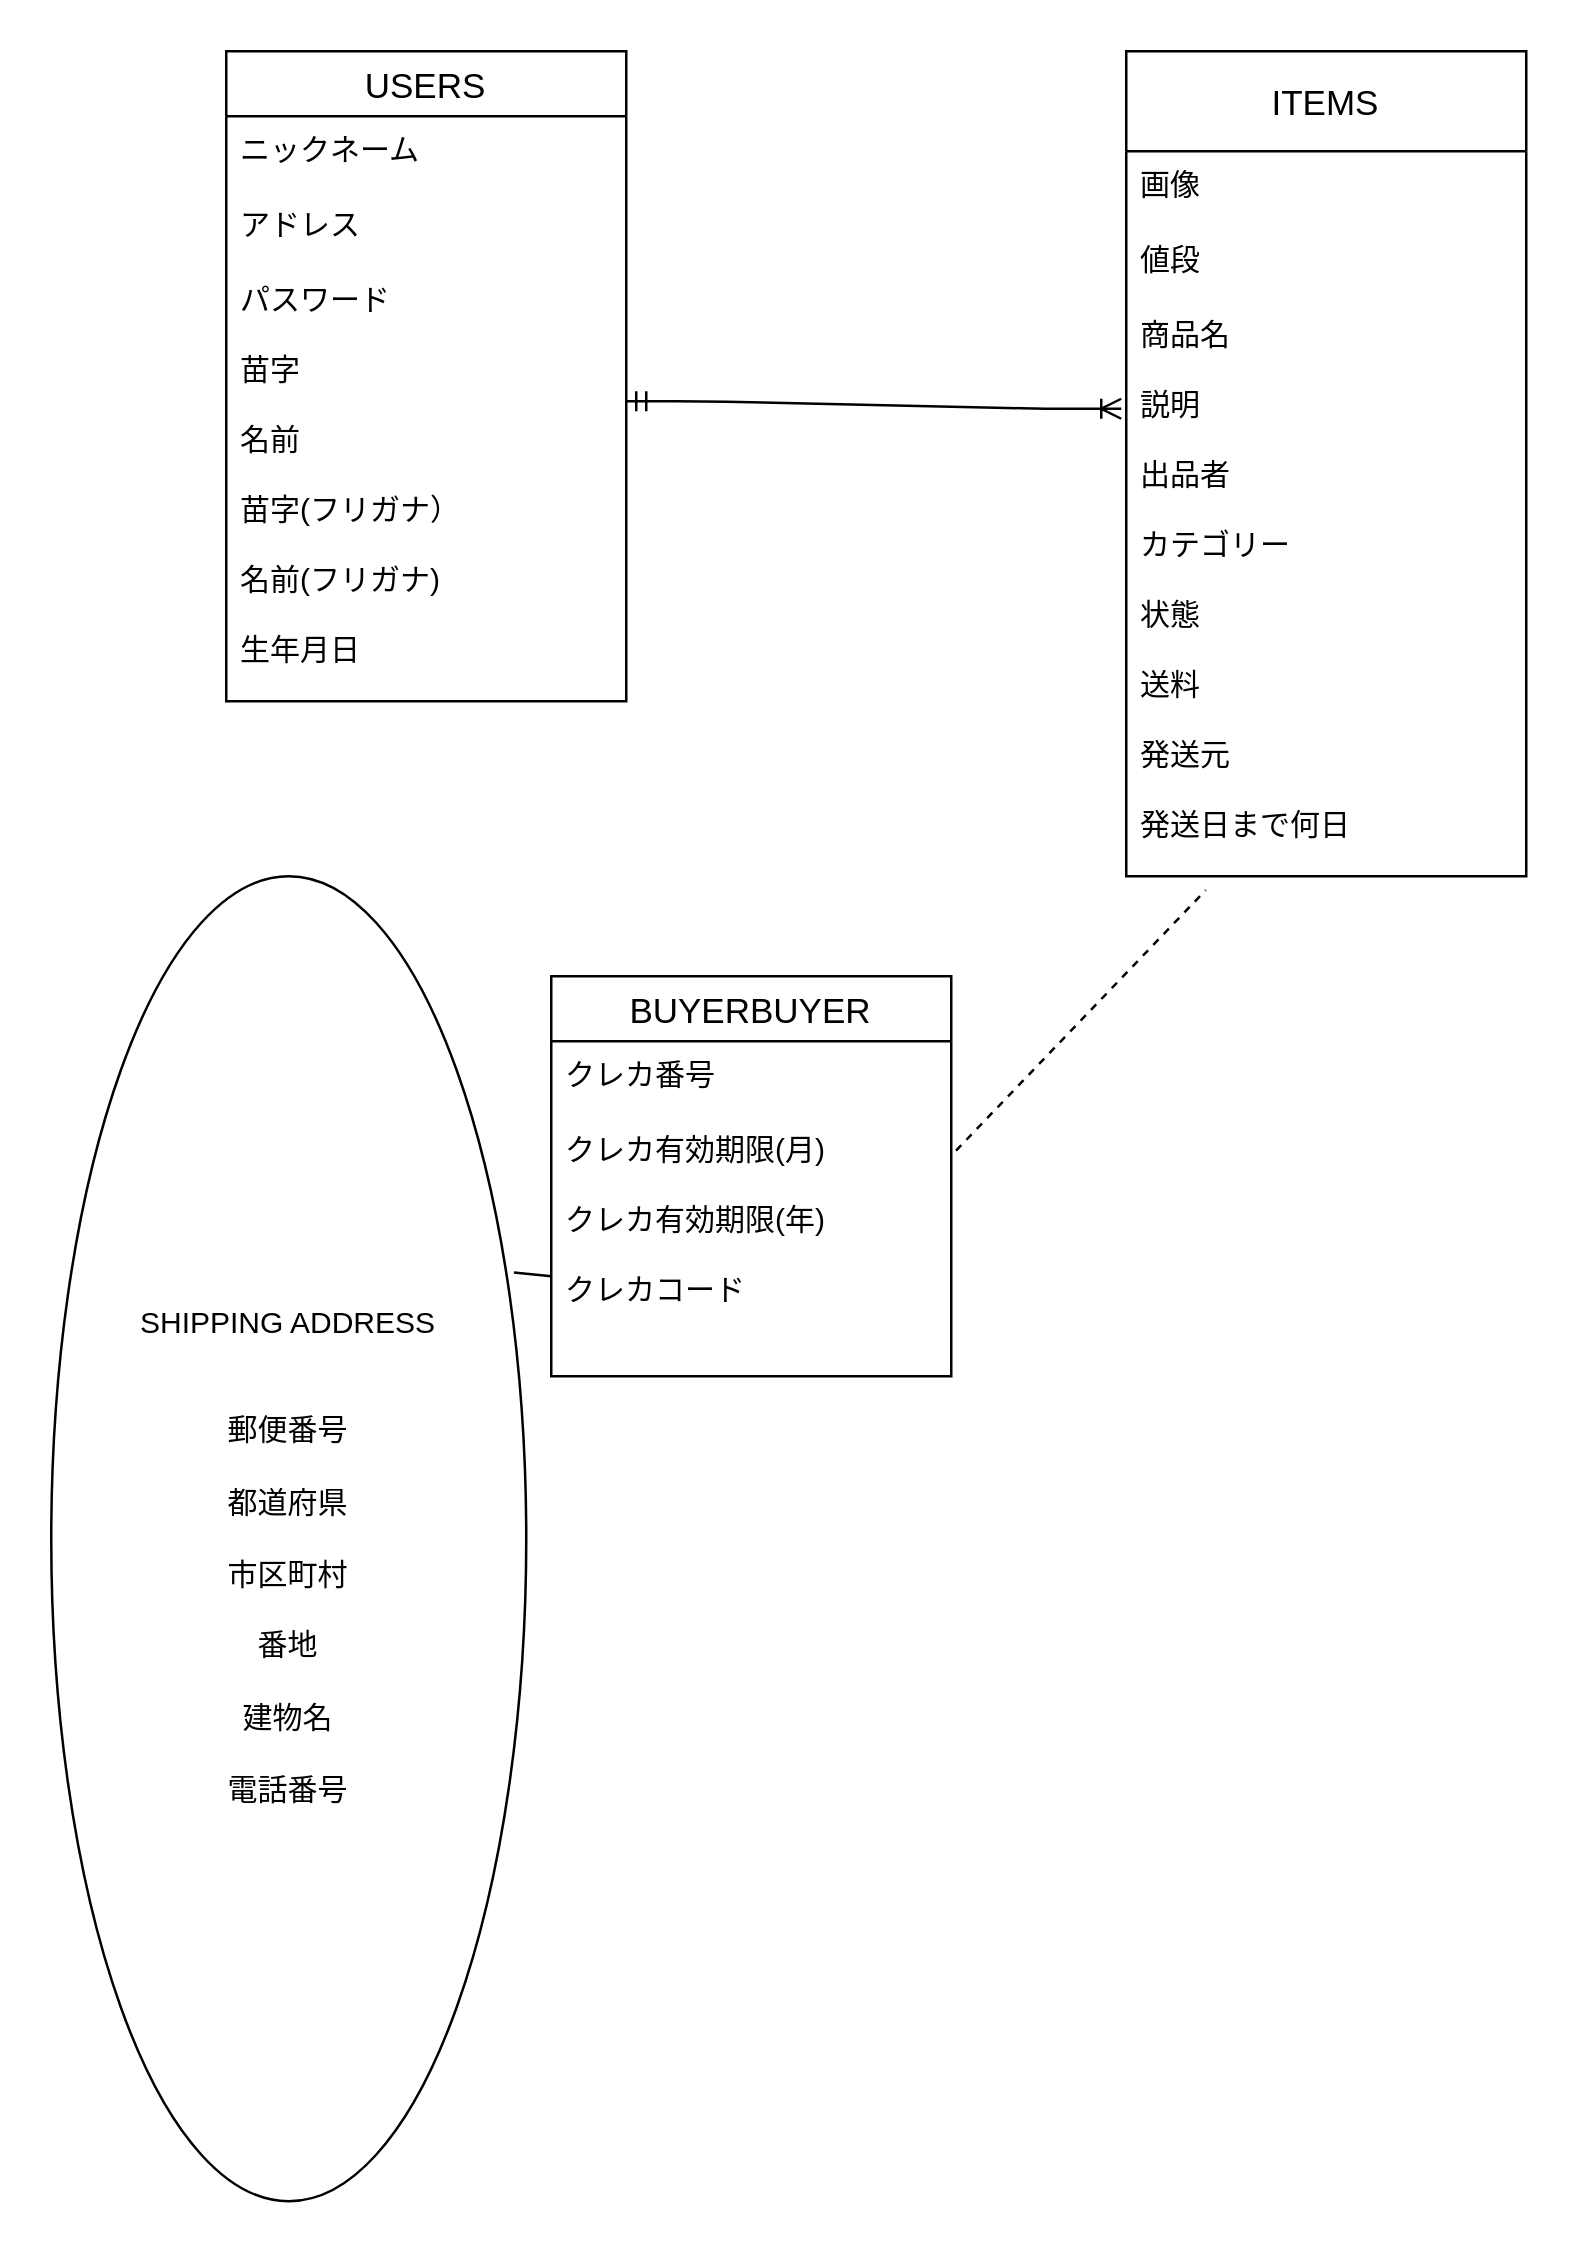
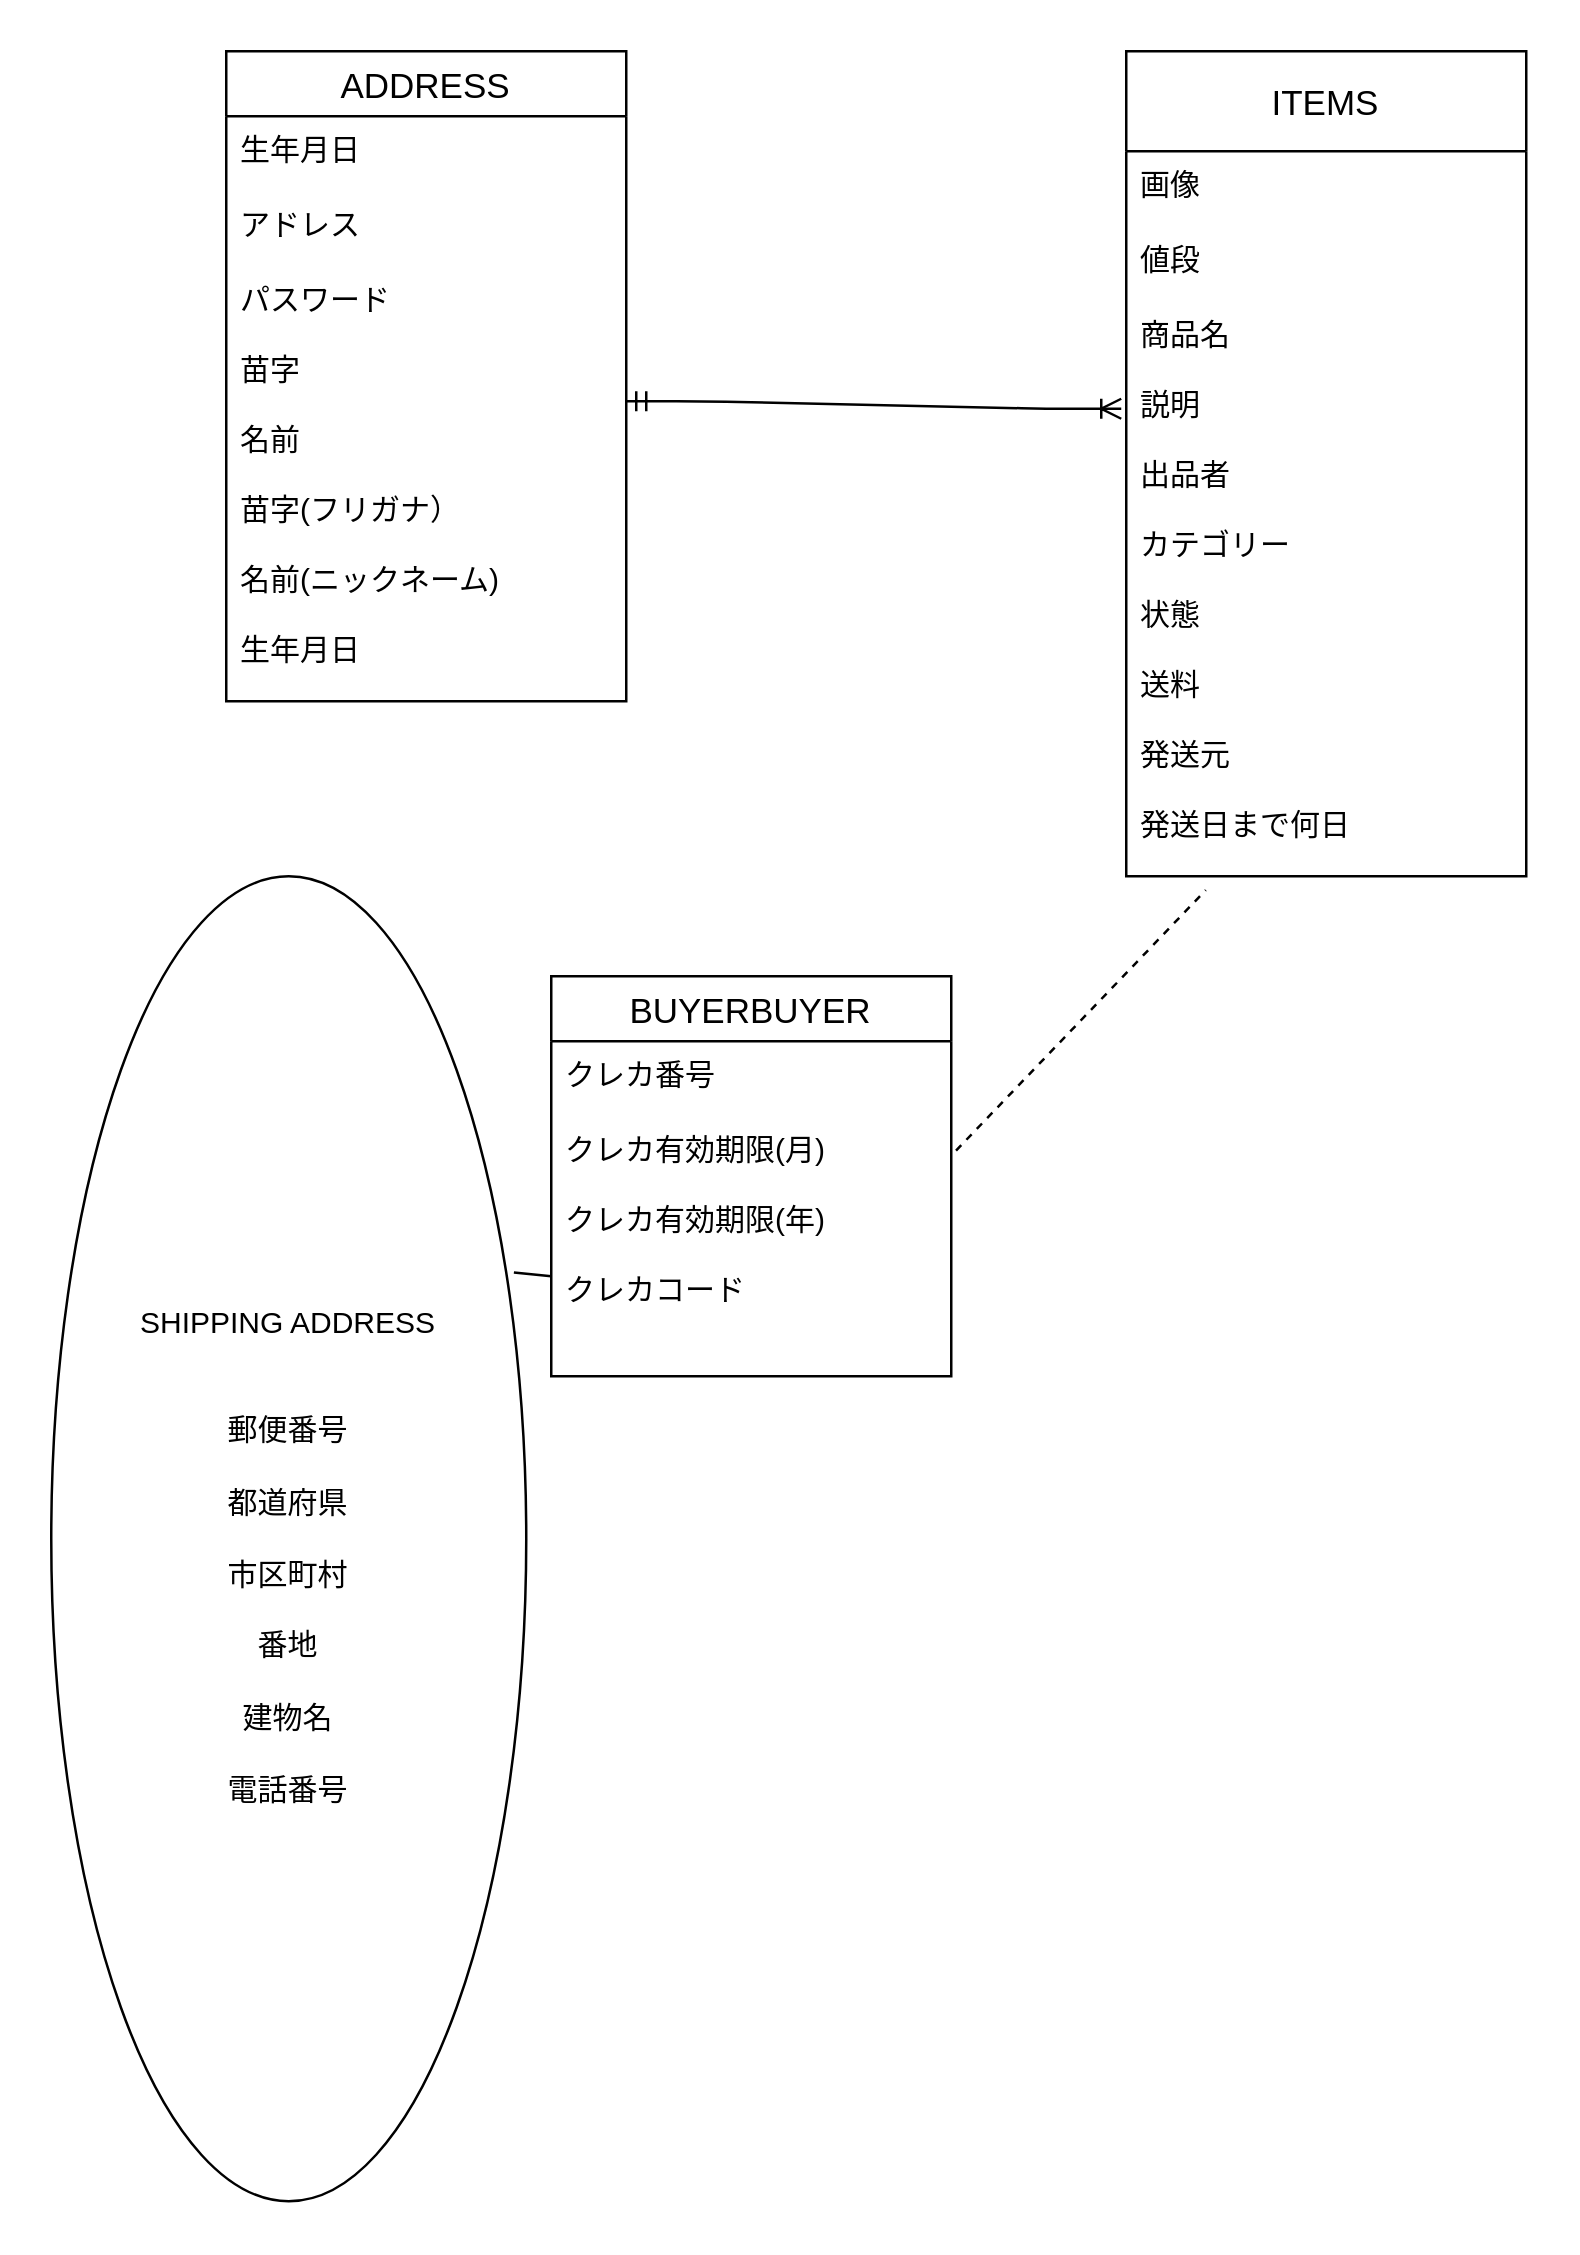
- <mxCell id="2" value="USERS" style="swimlane;fontStyle=0;childLayout=stackLayout;horizontal=1;startSize=26;horizontalStack=0;resizeParent=1;resizeParentMax=0;resizeLast=0;collapsible=1;marginBottom=0;align=center;fontSize=14;" vertex="1" parent="1"><mxGeometry x="90" y="20" width="160" height="260" as="geometry" /></mxCell>
+ <mxCell id="2" value="ADDRESS" style="swimlane;fontStyle=0;childLayout=stackLayout;horizontal=1;startSize=26;horizontalStack=0;resizeParent=1;resizeParentMax=0;resizeLast=0;collapsible=1;marginBottom=0;align=center;fontSize=14;" vertex="1" parent="1"><mxGeometry x="90" y="20" width="160" height="260" as="geometry" /></mxCell>
- <mxCell id="3" value="ニックネーム" style="text;strokeColor=none;fillColor=none;spacingLeft=4;spacingRight=4;overflow=hidden;rotatable=0;points=[[0,0.5],[1,0.5]];portConstraint=eastwest;fontSize=12;" vertex="1" parent="2"><mxGeometry y="26" width="160" height="30" as="geometry" /></mxCell>
+ <mxCell id="3" value="生年月日" style="text;strokeColor=none;fillColor=none;spacingLeft=4;spacingRight=4;overflow=hidden;rotatable=0;points=[[0,0.5],[1,0.5]];portConstraint=eastwest;fontSize=12;" vertex="1" parent="2"><mxGeometry y="26" width="160" height="30" as="geometry" /></mxCell>
- <mxCell id="5" value="パスワード&#10;&#10;苗字&#10;&#10;名前&#10;&#10;苗字(フリガナ）&#10;&#10;名前(フリガナ)&#10;&#10;生年月日" style="text;strokeColor=none;fillColor=none;spacingLeft=4;spacingRight=4;overflow=hidden;rotatable=0;points=[[0,0.5],[1,0.5]];portConstraint=eastwest;fontSize=12;" vertex="1" parent="2"><mxGeometry y="86" width="160" height="174" as="geometry" /></mxCell>
+ <mxCell id="5" value="パスワード&#10;&#10;苗字&#10;&#10;名前&#10;&#10;苗字(フリガナ）&#10;&#10;名前(ニックネーム)&#10;&#10;生年月日" style="text;strokeColor=none;fillColor=none;spacingLeft=4;spacingRight=4;overflow=hidden;rotatable=0;points=[[0,0.5],[1,0.5]];portConstraint=eastwest;fontSize=12;" vertex="1" parent="2"><mxGeometry y="86" width="160" height="174" as="geometry" /></mxCell>
